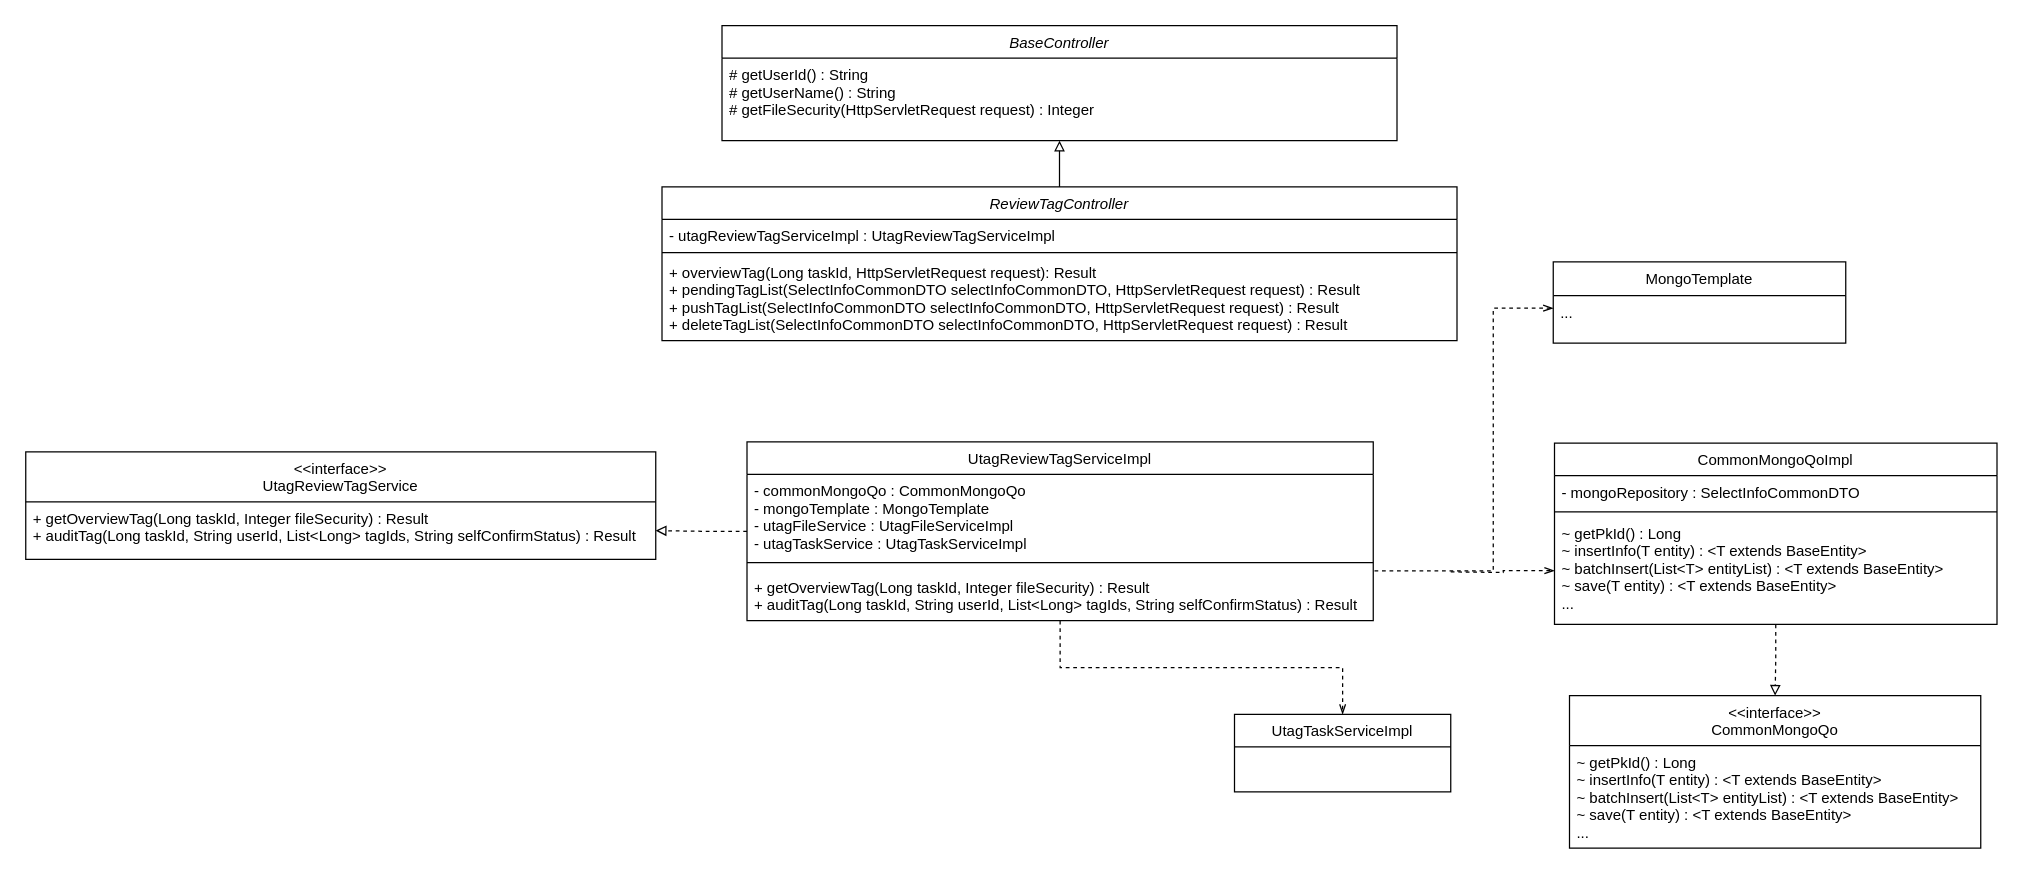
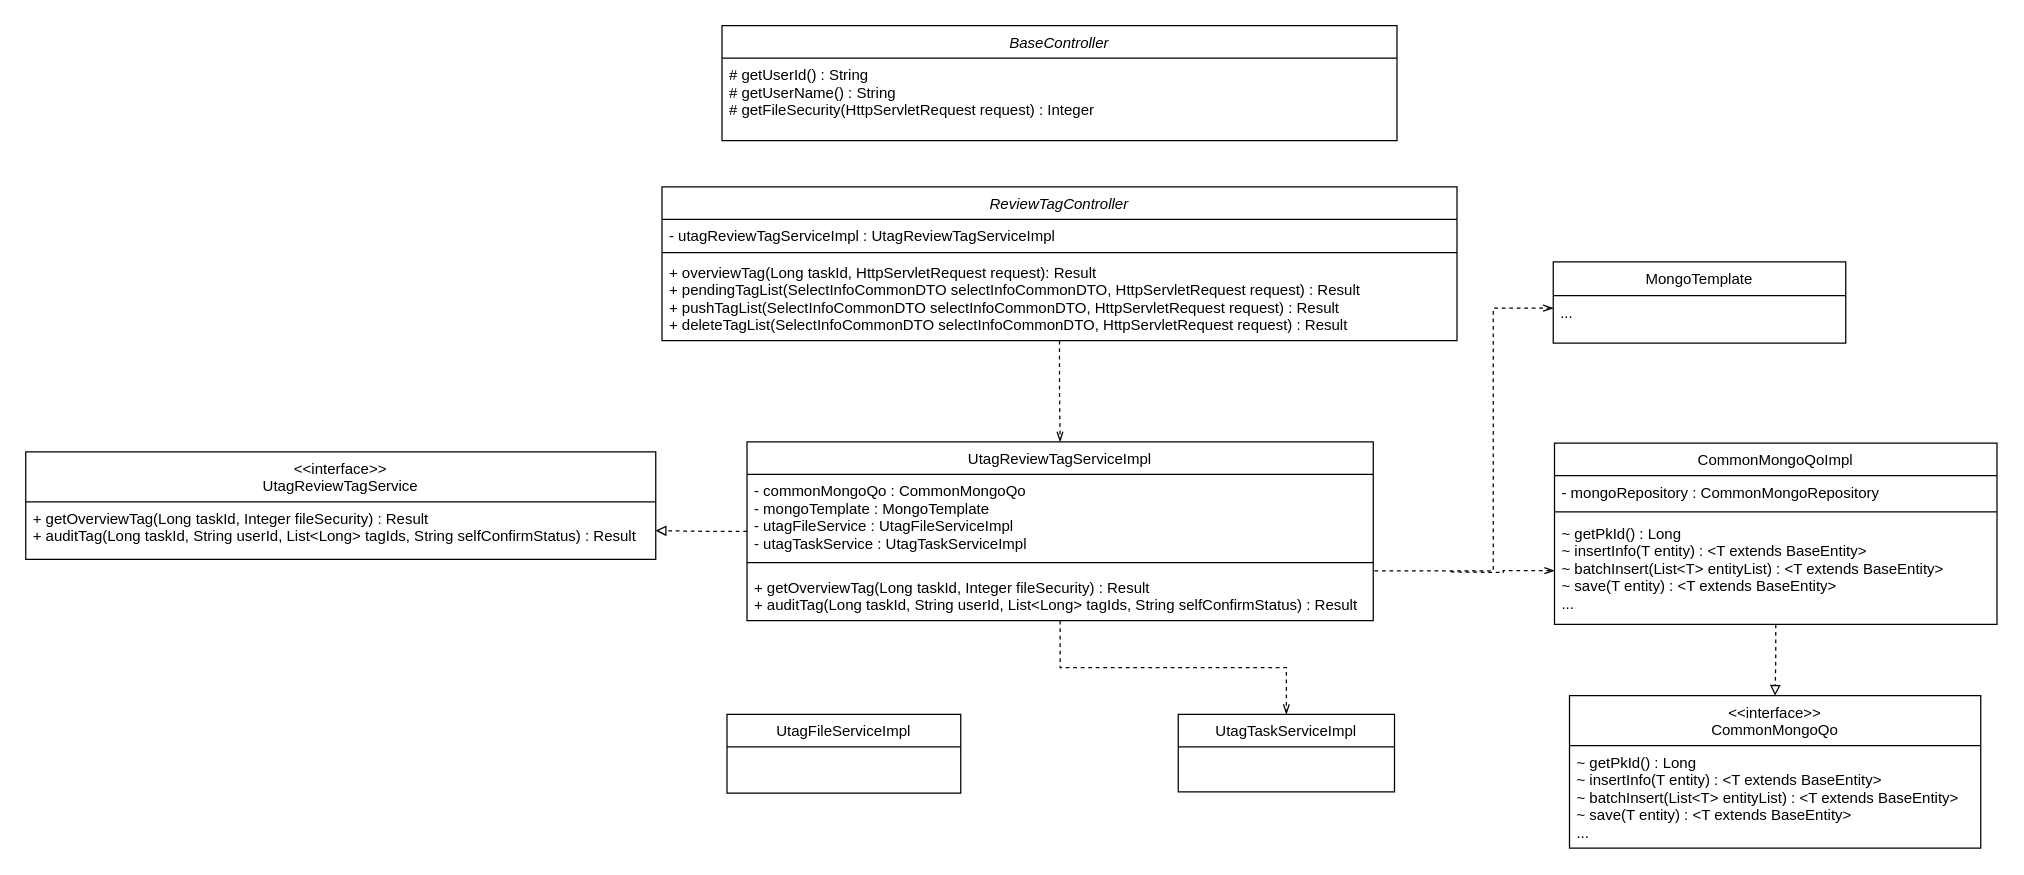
- <mxCell id="17" style="edgeStyle=orthogonalEdgeStyle;rounded=0;orthogonalLoop=1;jettySize=auto;html=1;exitX=0.5;exitY=0;exitDx=0;exitDy=0;endArrow=block;endFill=0;entryX=0.5;entryY=1;entryDx=0;entryDy=0;" parent="1" source="3" target="15" edge="1"><mxGeometry relative="1" as="geometry"><mxPoint x="797" y="70" as="targetPoint" /></mxGeometry></mxCell>
+ <mxCell id="2" style="edgeStyle=orthogonalEdgeStyle;rounded=0;orthogonalLoop=1;jettySize=auto;html=1;entryX=0.5;entryY=0;entryDx=0;entryDy=0;dashed=1;endArrow=openThin;endFill=0;" parent="1" source="3" target="9" edge="1"><mxGeometry relative="1" as="geometry" /></mxCell>
- <mxCell id="24" value="- mongoRepository : SelectInfoCommonDTO" style="text;align=left;verticalAlign=top;spacingLeft=4;spacingRight=4;overflow=hidden;rotatable=0;points=[[0,0.5],[1,0.5]];portConstraint=eastwest;" parent="23" vertex="1"><mxGeometry y="26" width="354" height="25" as="geometry" /></mxCell>
+ <mxCell id="24" value="- mongoRepository : CommonMongoRepository" style="text;align=left;verticalAlign=top;spacingLeft=4;spacingRight=4;overflow=hidden;rotatable=0;points=[[0,0.5],[1,0.5]];portConstraint=eastwest;" parent="23" vertex="1"><mxGeometry y="26" width="354" height="25" as="geometry" /></mxCell>
- <mxCell id="30" value="UtagTaskServiceImpl" style="swimlane;fontStyle=0;align=center;verticalAlign=top;childLayout=stackLayout;horizontal=1;startSize=26;horizontalStack=0;resizeParent=1;resizeLast=0;collapsible=1;marginBottom=0;rounded=0;shadow=0;strokeWidth=1;" vertex="1" parent="1"><mxGeometry x="987" y="571" width="173" height="62" as="geometry"><mxRectangle x="130" y="380" width="160" height="26" as="alternateBounds" /></mxGeometry></mxCell>
+ <mxCell id="30" value="UtagTaskServiceImpl" style="swimlane;fontStyle=0;align=center;verticalAlign=top;childLayout=stackLayout;horizontal=1;startSize=26;horizontalStack=0;resizeParent=1;resizeLast=0;collapsible=1;marginBottom=0;rounded=0;shadow=0;strokeWidth=1;" vertex="1" parent="1"><mxGeometry x="942" y="571" width="173" height="62" as="geometry"><mxRectangle x="130" y="380" width="160" height="26" as="alternateBounds" /></mxGeometry></mxCell>
+ <mxCell id="29" value="UtagFileServiceImpl" style="swimlane;fontStyle=0;align=center;verticalAlign=top;childLayout=stackLayout;horizontal=1;startSize=26;horizontalStack=0;resizeParent=1;resizeLast=0;collapsible=1;marginBottom=0;rounded=0;shadow=0;strokeWidth=1;" vertex="1" parent="1"><mxGeometry x="581" y="571" width="187" height="63" as="geometry"><mxRectangle x="130" y="380" width="160" height="26" as="alternateBounds" /></mxGeometry></mxCell>
